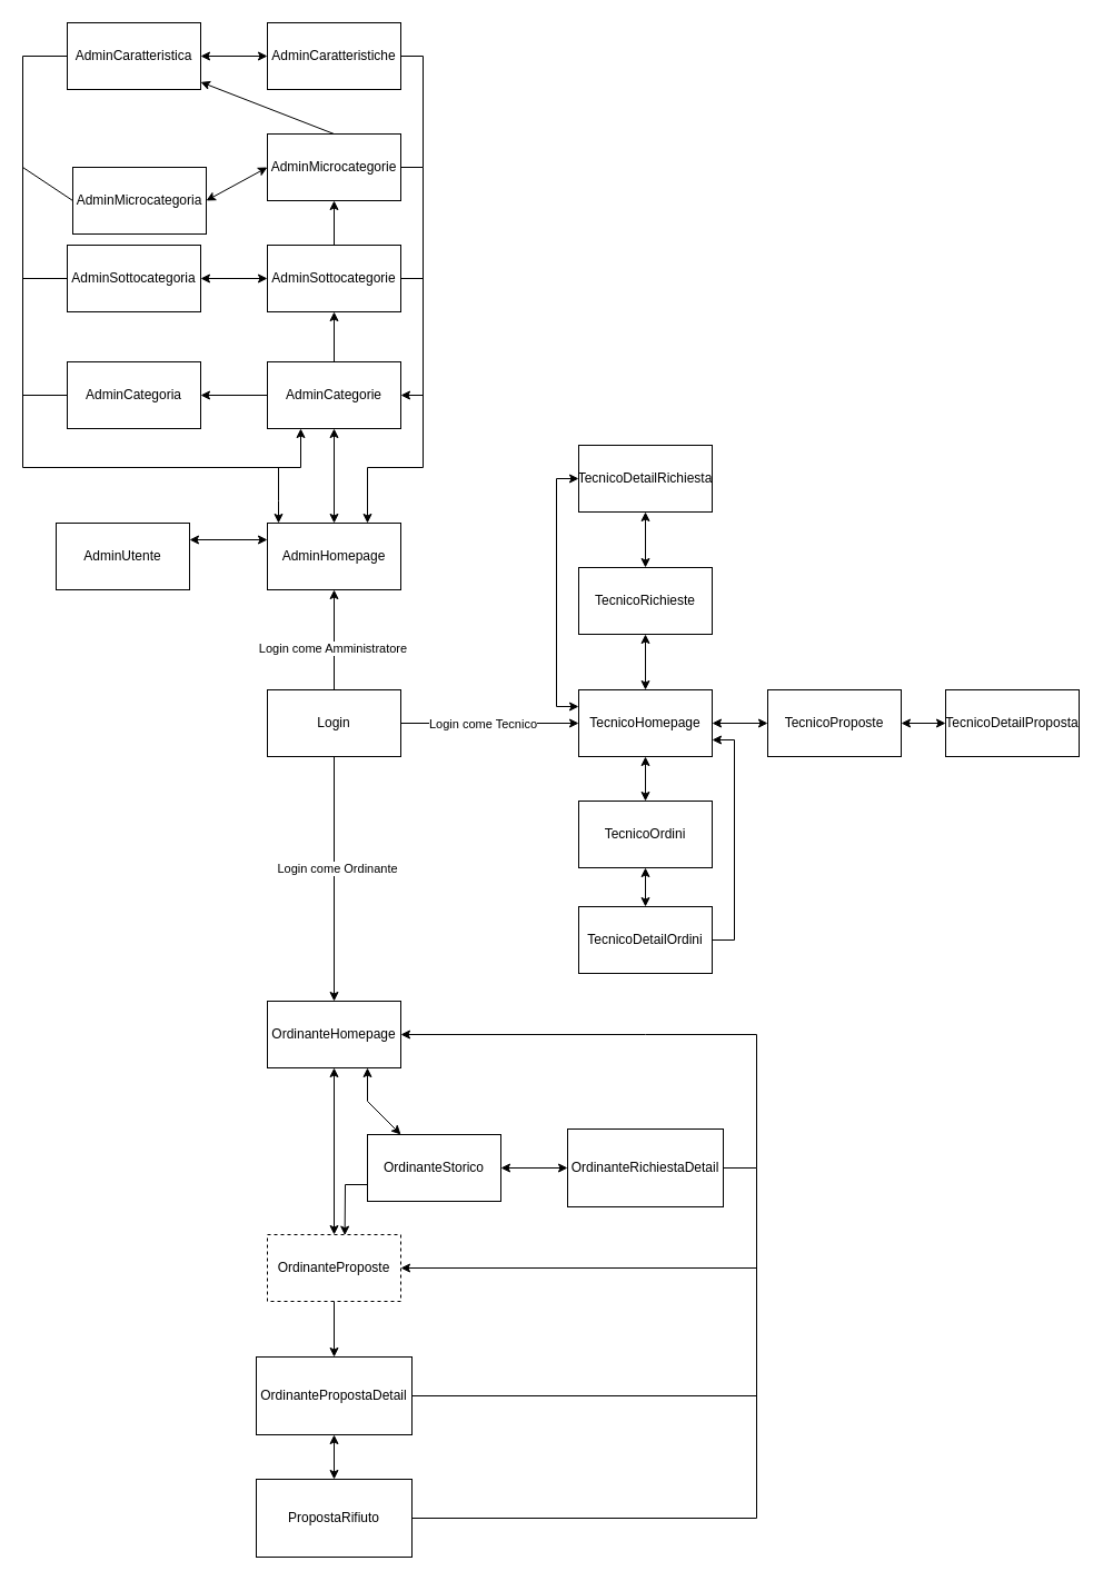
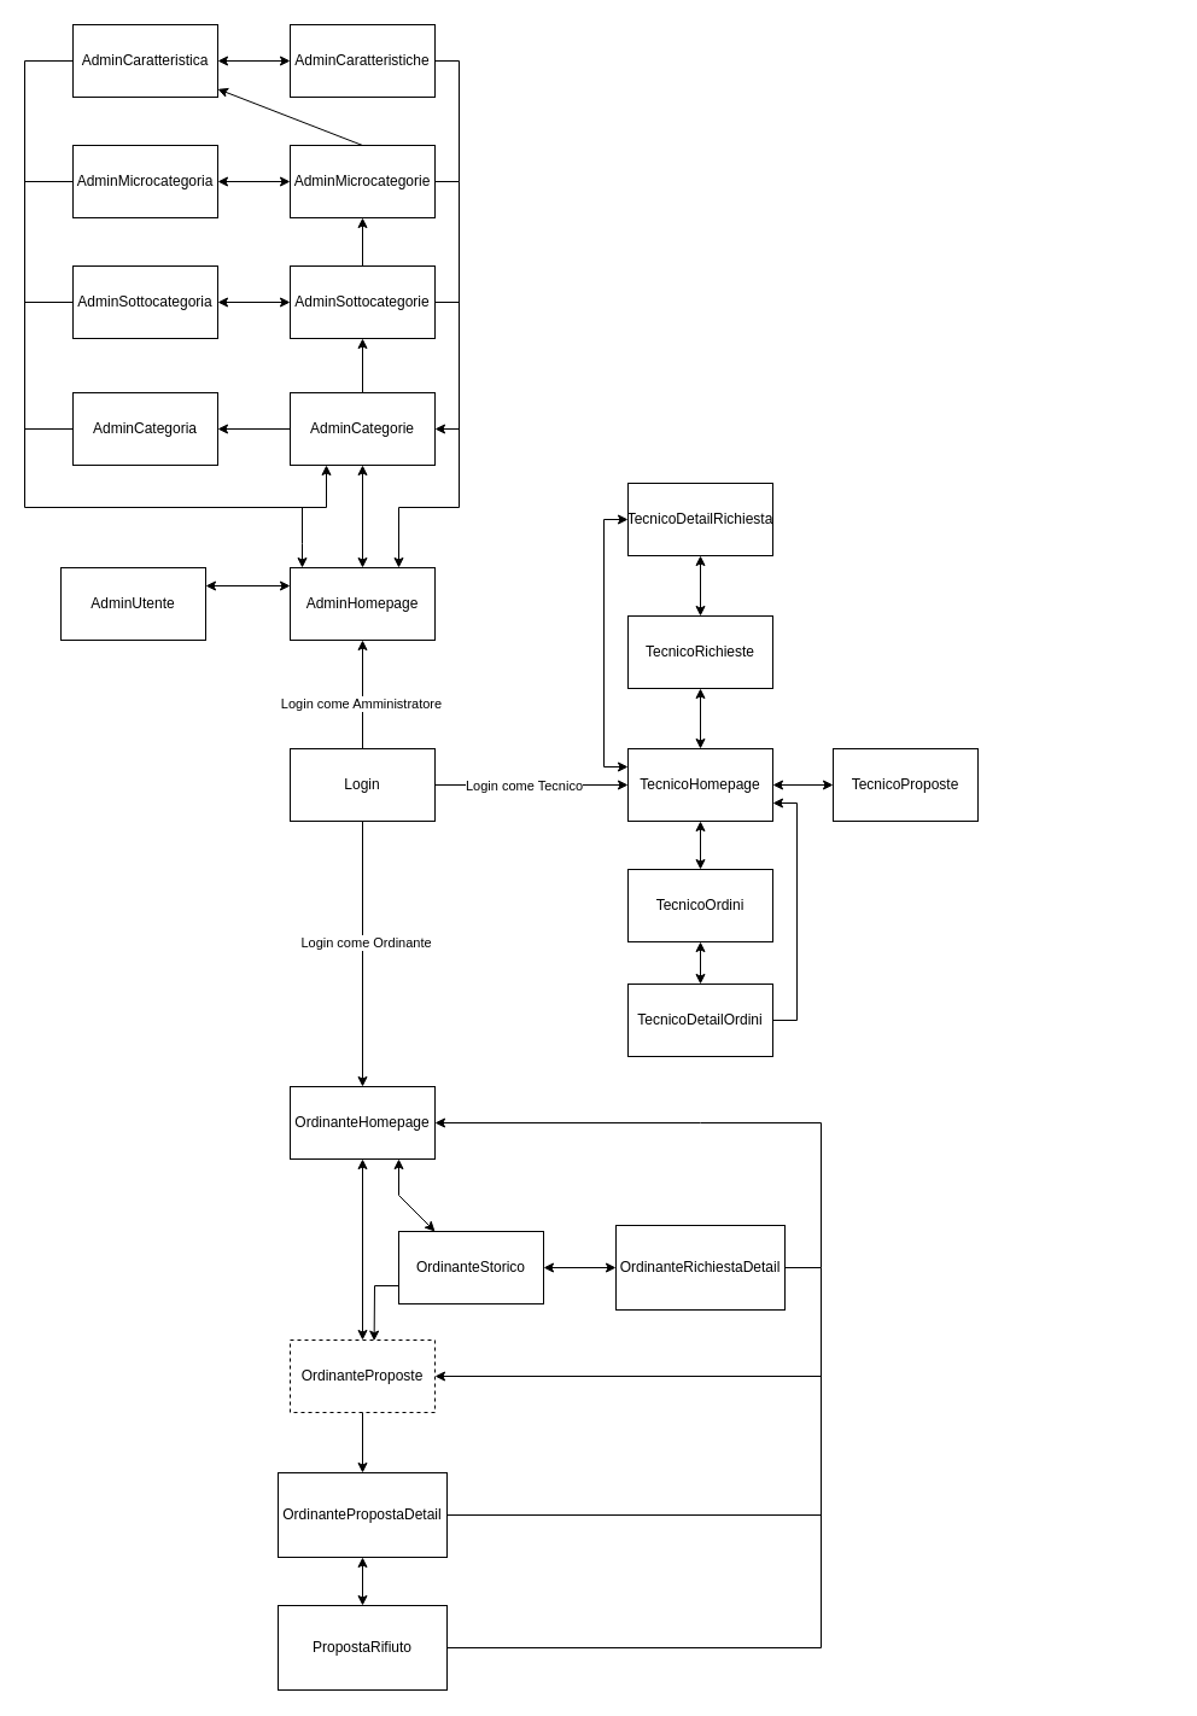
- <mxCell id="14" value="AdminMicrocategoria" style="rounded=0;whiteSpace=wrap;html=1;" vertex="1" parent="1"><mxGeometry x="65" y="150" width="120" height="60" as="geometry" /></mxCell>
+ <mxCell id="14" value="AdminMicrocategoria" style="rounded=0;whiteSpace=wrap;html=1;" vertex="1" parent="1"><mxGeometry x="60" y="120" width="120" height="60" as="geometry" /></mxCell>
- <mxCell id="43" value="" style="endArrow=classic;startArrow=classic;html=1;rounded=0;exitX=0;exitY=0.5;exitDx=0;exitDy=0;entryX=1;entryY=0.5;entryDx=0;entryDy=0;" edge="1" parent="1" source="42" target="40"><mxGeometry width="50" height="50" relative="1" as="geometry"><mxPoint x="680" y="690" as="sourcePoint" /><mxPoint x="730" y="640" as="targetPoint" /></mxGeometry></mxCell>
- <mxCell id="42" value="TecnicoDetailProposta" style="rounded=0;whiteSpace=wrap;html=1;" vertex="1" parent="1"><mxGeometry x="850" y="620" width="120" height="60" as="geometry" /></mxCell>
